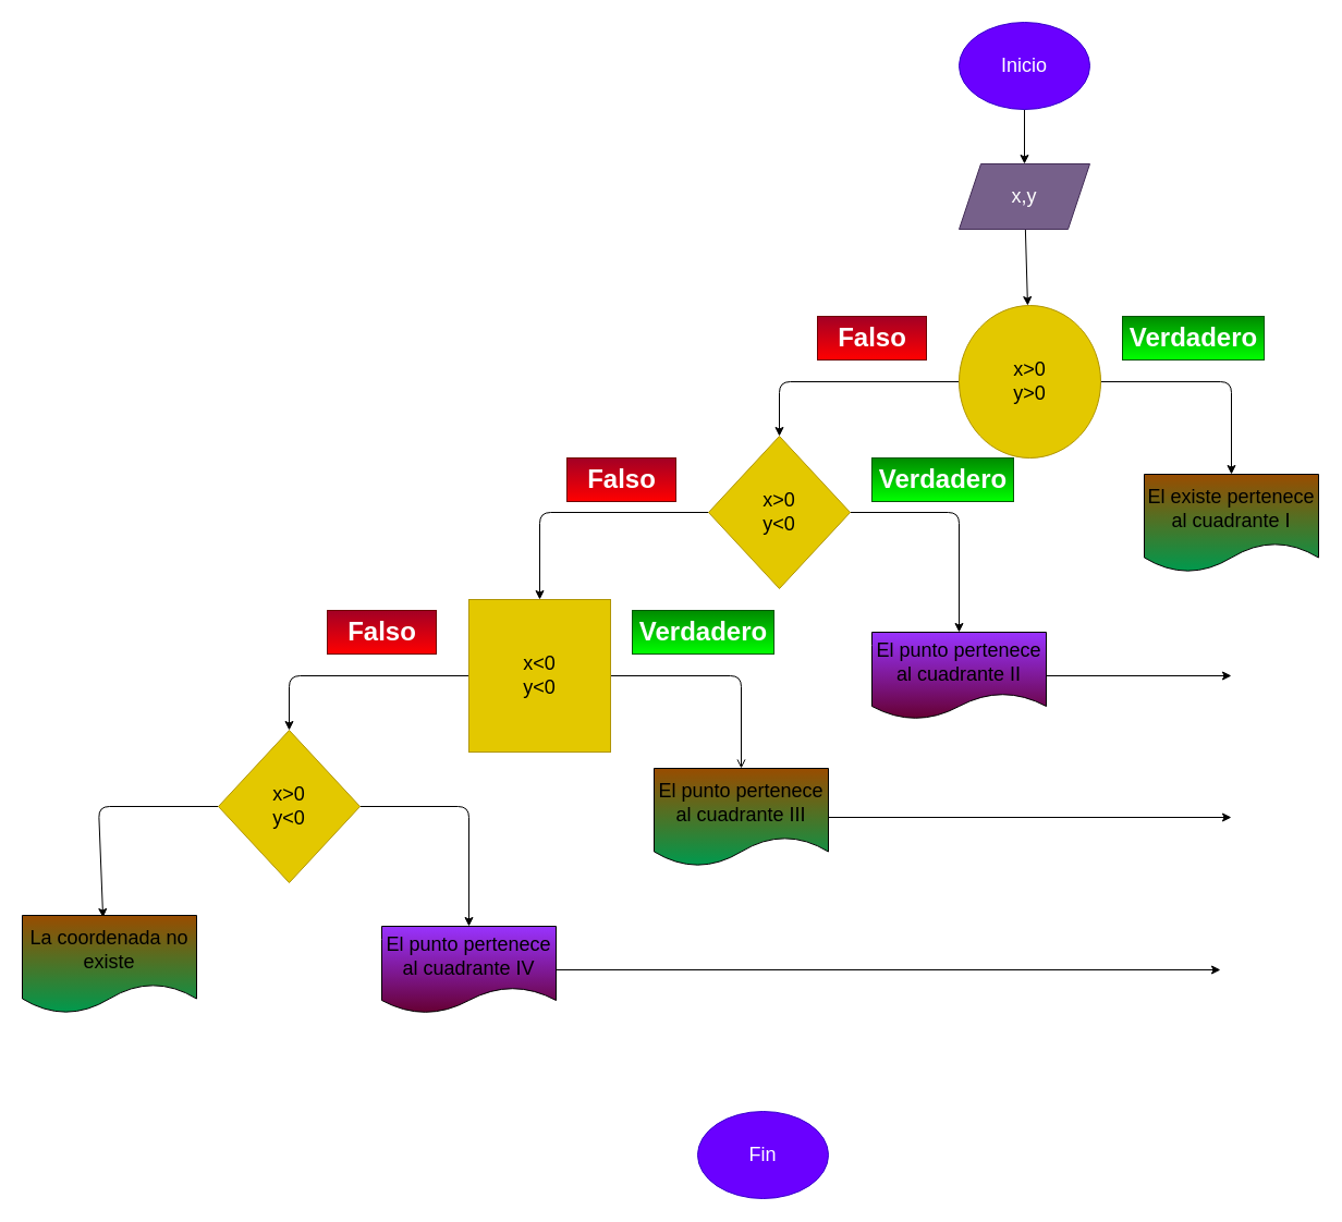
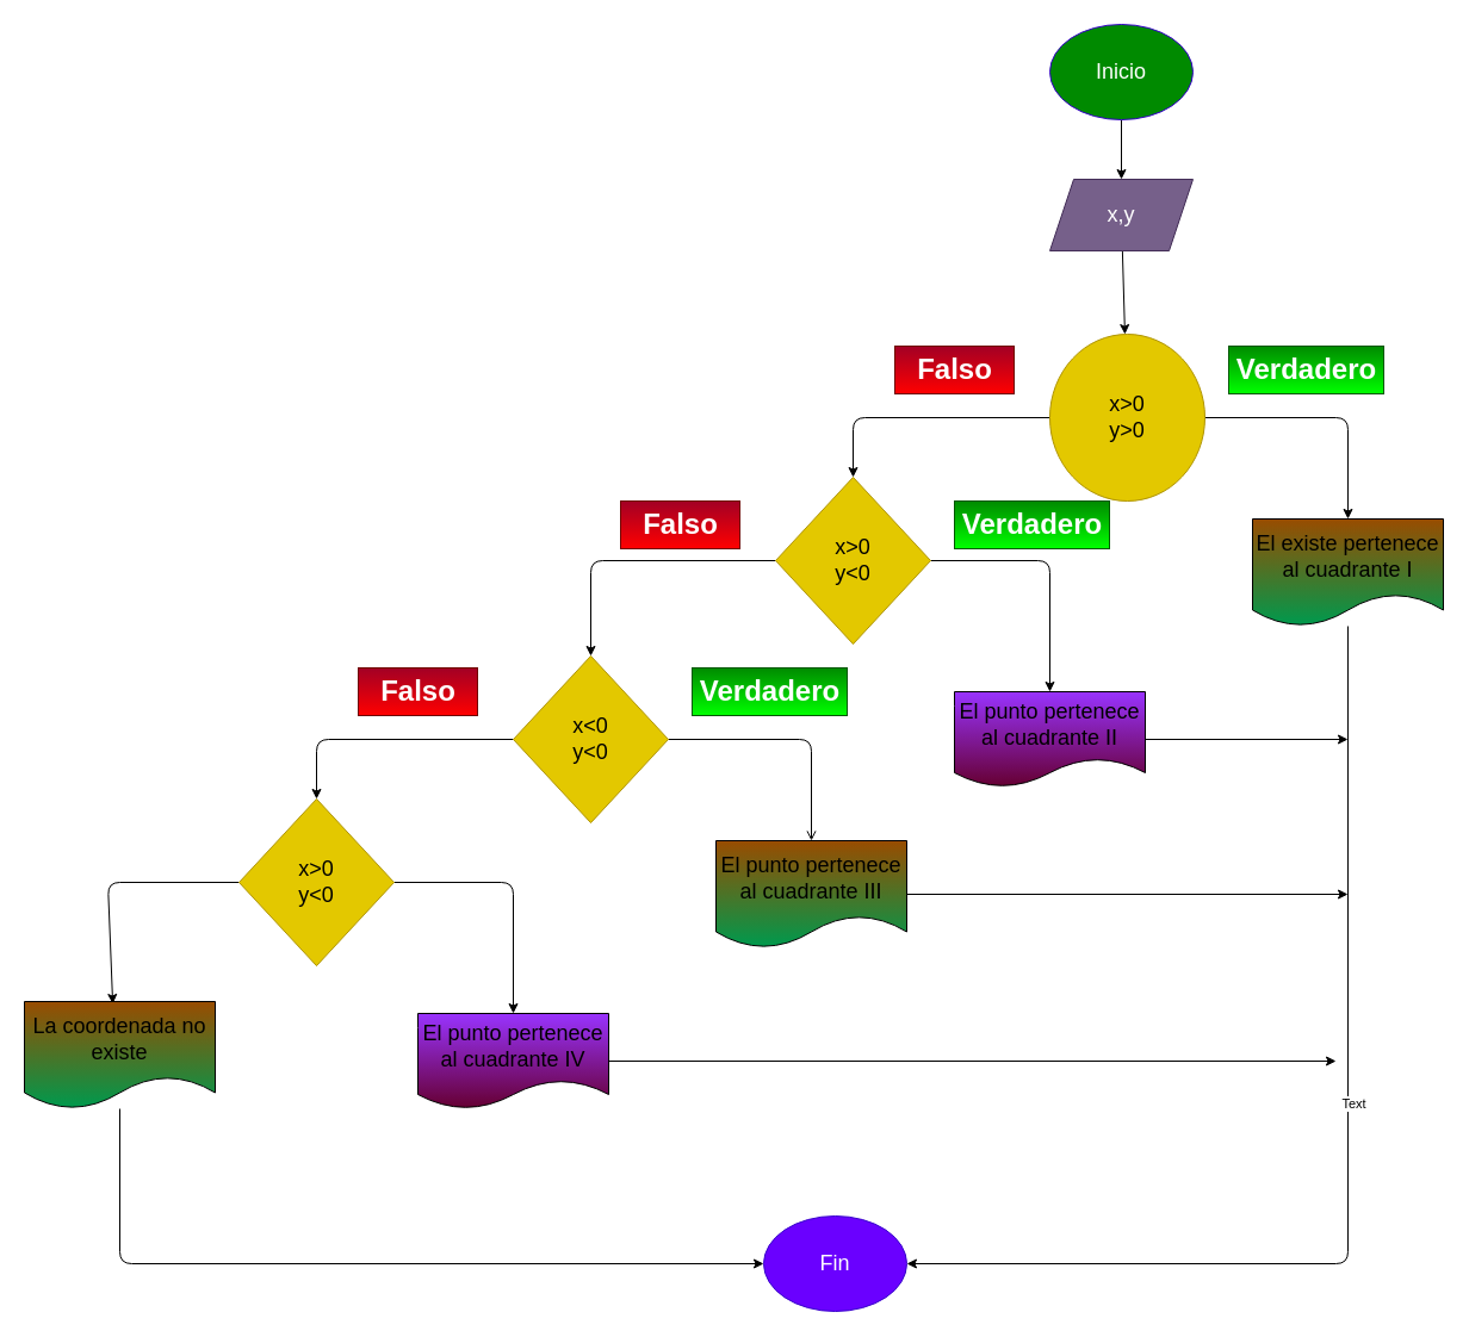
- <mxCell id="3" value="&lt;font style=&quot;font-size: 18px&quot;&gt;Inicio&lt;/font&gt;" style="ellipse;whiteSpace=wrap;html=1;fillColor=#6a00ff;fontColor=#ffffff;strokeColor=#3700CC;" parent="1" vertex="1"><mxGeometry x="880" y="20" width="120" height="80" as="geometry" /></mxCell>
+ <mxCell id="3" value="&lt;font style=&quot;font-size: 18px&quot;&gt;Inicio&lt;/font&gt;" style="ellipse;whiteSpace=wrap;html=1;fillColor=#008a00;fontColor=#ffffff;strokeColor=#3700CC;" parent="1" vertex="1"><mxGeometry x="880" y="20" width="120" height="80" as="geometry" /></mxCell>
- <mxCell id="22" value="x&amp;lt;0&lt;br&gt;y&amp;lt;0" style="whiteSpace=wrap;html=1;fontSize=18;fillColor=#e3c800;fontColor=#000000;strokeColor=#B09500;rounded=0;" parent="1" vertex="1"><mxGeometry x="430" y="550" width="130" height="140" as="geometry" /></mxCell>
+ <mxCell id="22" value="x&amp;lt;0&lt;br&gt;y&amp;lt;0" style="rhombus;whiteSpace=wrap;html=1;fontSize=18;fillColor=#e3c800;fontColor=#000000;strokeColor=#B09500;" parent="1" vertex="1"><mxGeometry x="430" y="550" width="130" height="140" as="geometry" /></mxCell>
+ <mxCell id="11" style="edgeStyle=none;html=1;entryX=1;entryY=0.5;entryDx=0;entryDy=0;fontSize=18;" parent="1" source="13" target="16" edge="1"><mxGeometry relative="1" as="geometry"><Array as="points"><mxPoint x="1130" y="1060" /></Array></mxGeometry></mxCell>
+ <mxCell id="12" value="Text" style="edgeLabel;html=1;align=center;verticalAlign=middle;resizable=0;points=[];" parent="11" vertex="1" connectable="0"><mxGeometry x="-0.116" y="4" relative="1" as="geometry"><mxPoint as="offset" /></mxGeometry></mxCell>
+ <mxCell id="34" style="edgeStyle=none;html=1;entryX=0;entryY=0.5;entryDx=0;entryDy=0;" parent="1" source="35" target="16" edge="1"><mxGeometry relative="1" as="geometry"><mxPoint x="110" y="1070" as="targetPoint" /><Array as="points"><mxPoint x="100" y="1060" /></Array></mxGeometry></mxCell>
